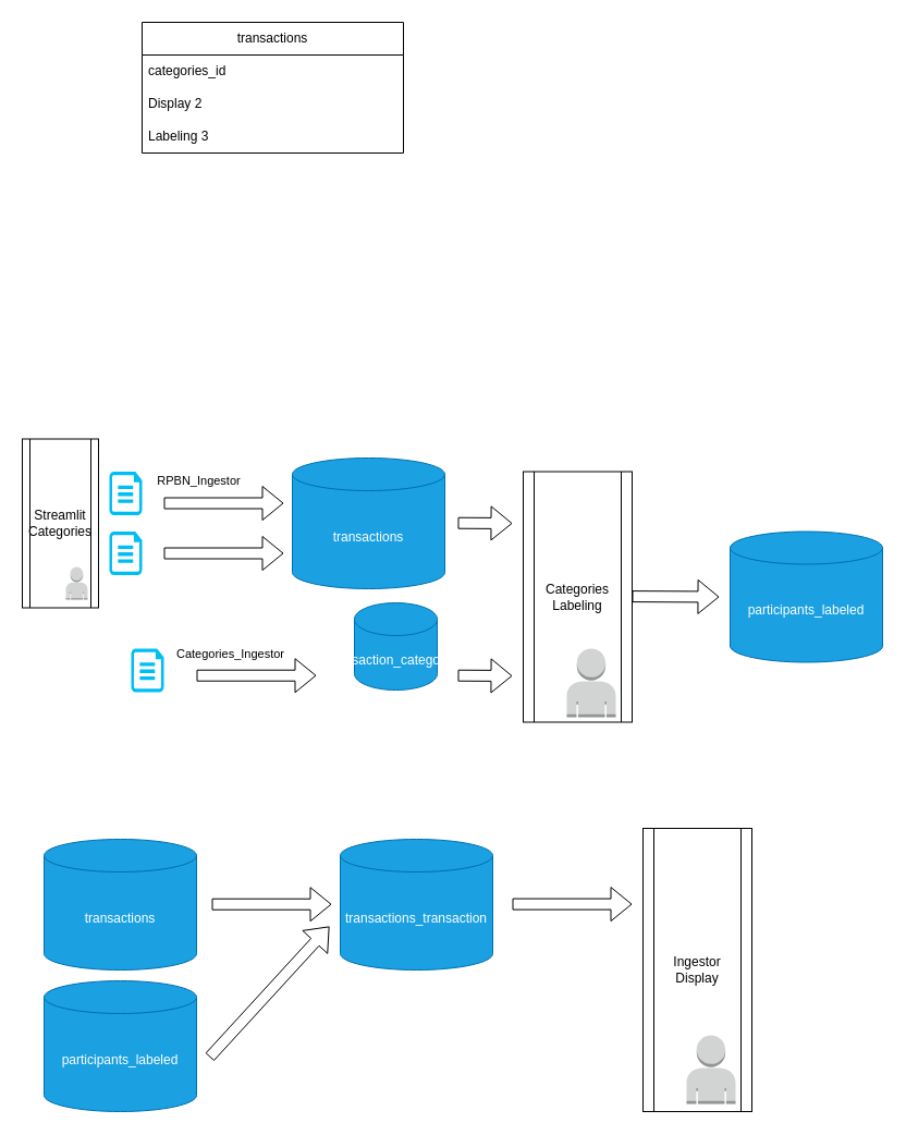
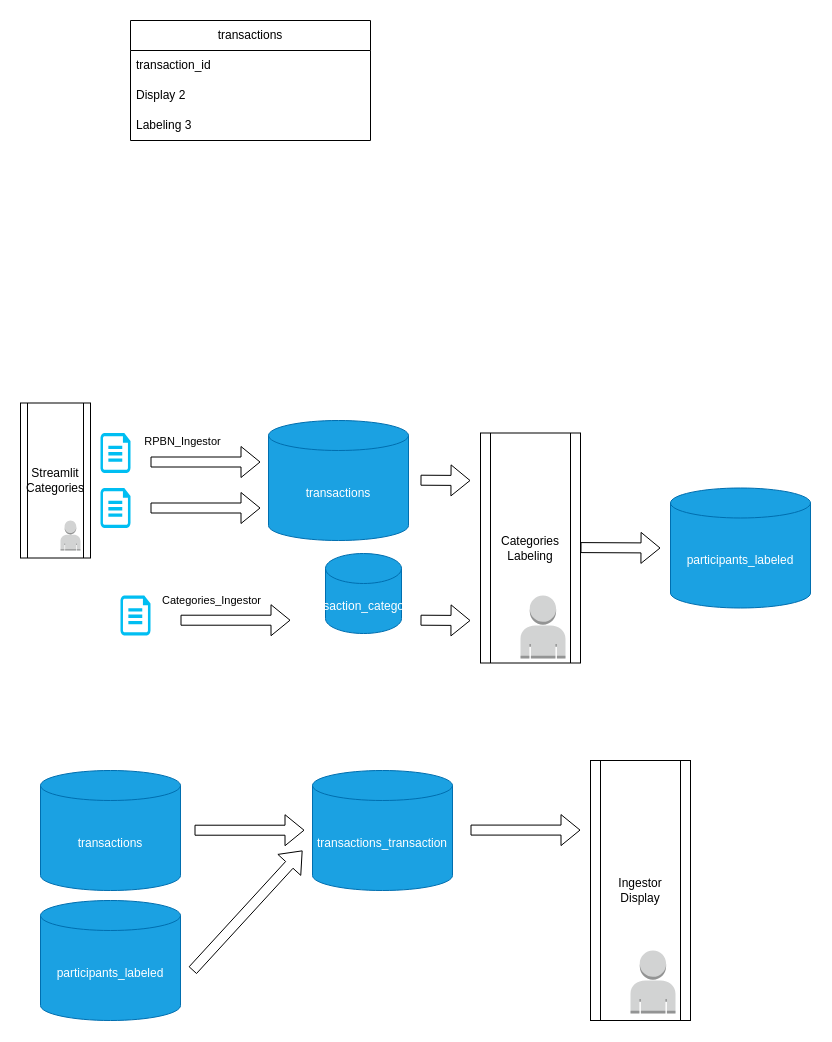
- <mxCell id="28" value="categories_id" style="text;strokeColor=none;fillColor=none;align=left;verticalAlign=middle;spacingLeft=4;spacingRight=4;overflow=hidden;points=[[0,0.5],[1,0.5]];portConstraint=eastwest;rotatable=0;whiteSpace=wrap;html=1;" parent="27" vertex="1"><mxGeometry y="30" width="240" height="30" as="geometry" /></mxCell>
+ <mxCell id="28" value="transaction_id" style="text;strokeColor=none;fillColor=none;align=left;verticalAlign=middle;spacingLeft=4;spacingRight=4;overflow=hidden;points=[[0,0.5],[1,0.5]];portConstraint=eastwest;rotatable=0;whiteSpace=wrap;html=1;" parent="27" vertex="1"><mxGeometry y="30" width="240" height="30" as="geometry" /></mxCell>
